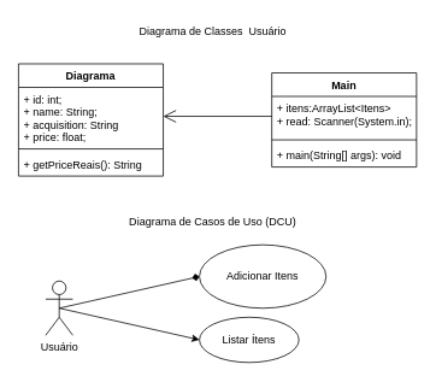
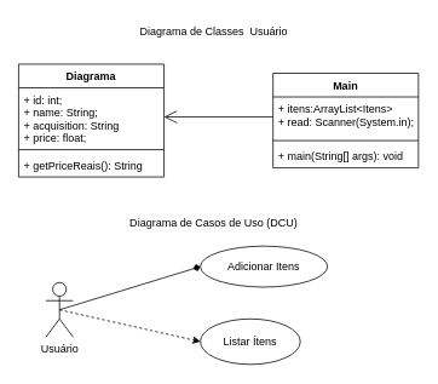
- <mxCell id="16" value="Adicionar Itens" style="ellipse;whiteSpace=wrap;html=1;" vertex="1" parent="1"><mxGeometry x="220" y="270" width="140" height="70" as="geometry" /></mxCell>
+ <mxCell id="16" value="Adicionar Itens" style="ellipse;whiteSpace=wrap;html=1;" vertex="1" parent="1"><mxGeometry x="220" y="270" width="140" height="45" as="geometry" /></mxCell>
- <mxCell id="14" style="edgeStyle=none;rounded=0;orthogonalLoop=1;jettySize=auto;html=1;exitX=0.5;exitY=0.5;exitDx=0;exitDy=0;exitPerimeter=0;entryX=0;entryY=0.5;entryDx=0;entryDy=0;" edge="1" parent="1" source="15" target="17"><mxGeometry relative="1" as="geometry" /></mxCell>
+ <mxCell id="14" style="edgeStyle=none;rounded=0;orthogonalLoop=1;jettySize=auto;html=1;exitX=0.5;exitY=0.5;exitDx=0;exitDy=0;exitPerimeter=0;entryX=0;entryY=0.5;entryDx=0;entryDy=0;dashed=1;" edge="1" parent="1" source="15" target="17"><mxGeometry relative="1" as="geometry" /></mxCell>
